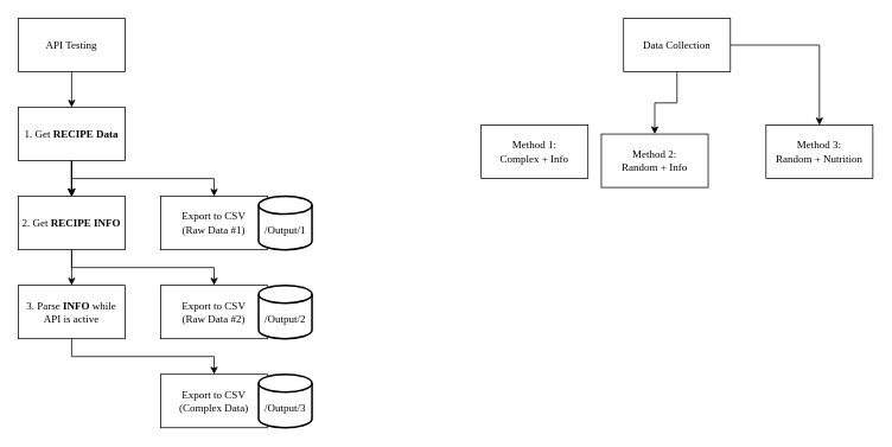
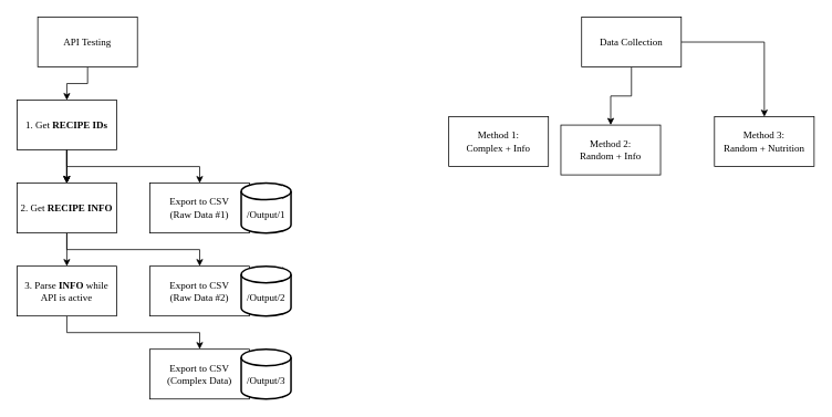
- <mxCell id="3" value="API Testing" style="whiteSpace=wrap;html=1;fontFamily=Trebuchet MS;" vertex="1" parent="1"><mxGeometry x="20" y="20" width="120" height="60" as="geometry" /></mxCell>
+ <mxCell id="3" value="API Testing" style="whiteSpace=wrap;html=1;fontFamily=Trebuchet MS;" vertex="1" parent="1"><mxGeometry x="45" y="20" width="120" height="60" as="geometry" /></mxCell>
- <mxCell id="8" value="1. Get &lt;b&gt;RECIPE Data&lt;/b&gt;" style="whiteSpace=wrap;html=1;fontFamily=Trebuchet MS;" vertex="1" parent="1"><mxGeometry x="20" y="120" width="120" height="60" as="geometry" /></mxCell>
+ <mxCell id="8" value="1. Get &lt;b&gt;RECIPE IDs&lt;/b&gt;" style="whiteSpace=wrap;html=1;fontFamily=Trebuchet MS;" vertex="1" parent="1"><mxGeometry x="20" y="120" width="120" height="60" as="geometry" /></mxCell>
